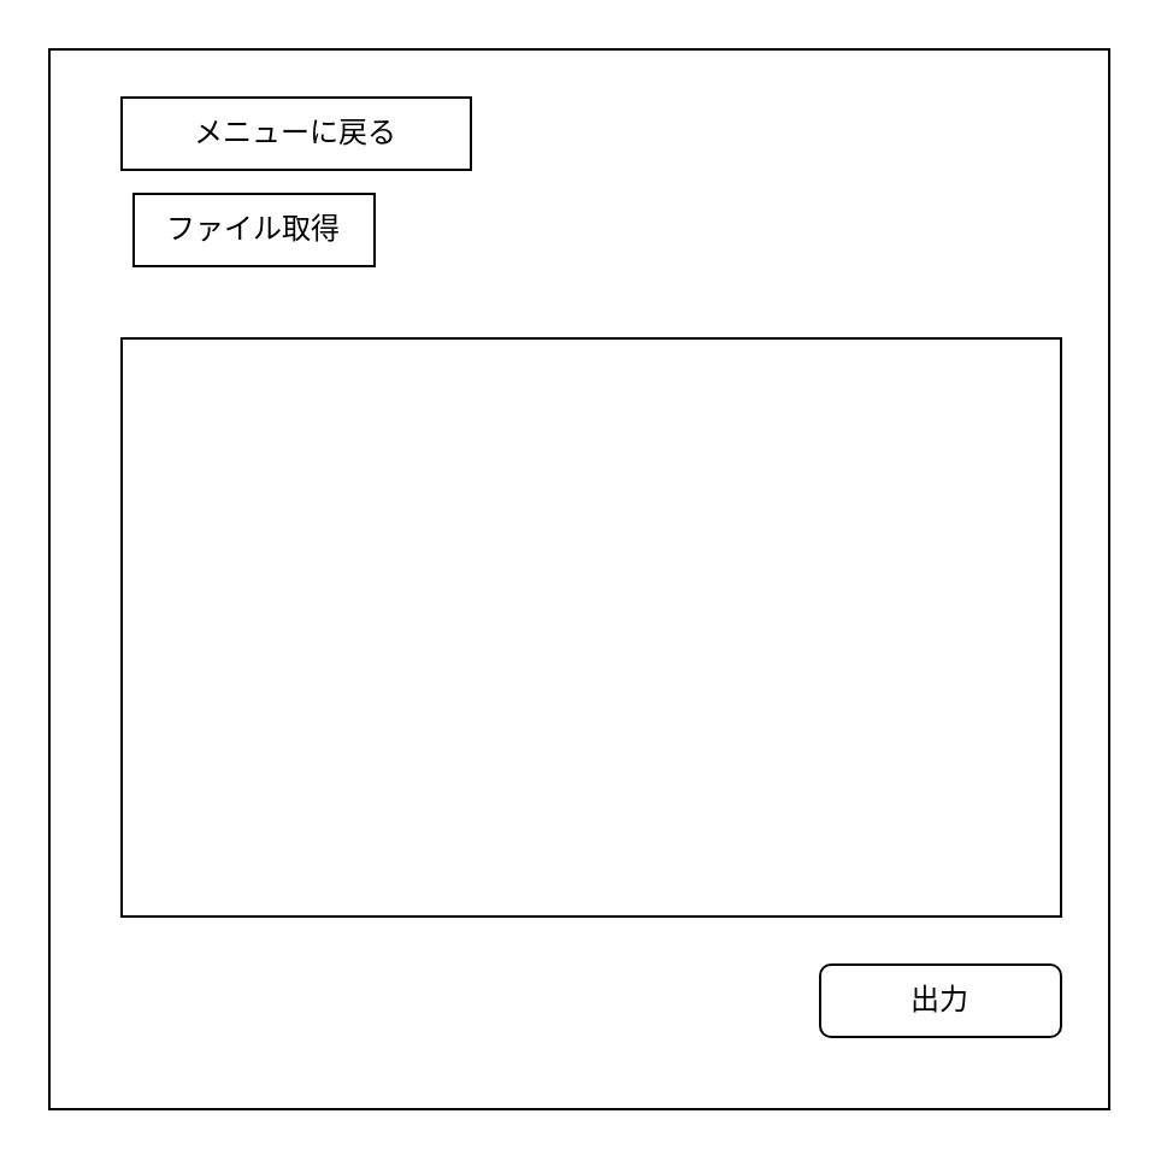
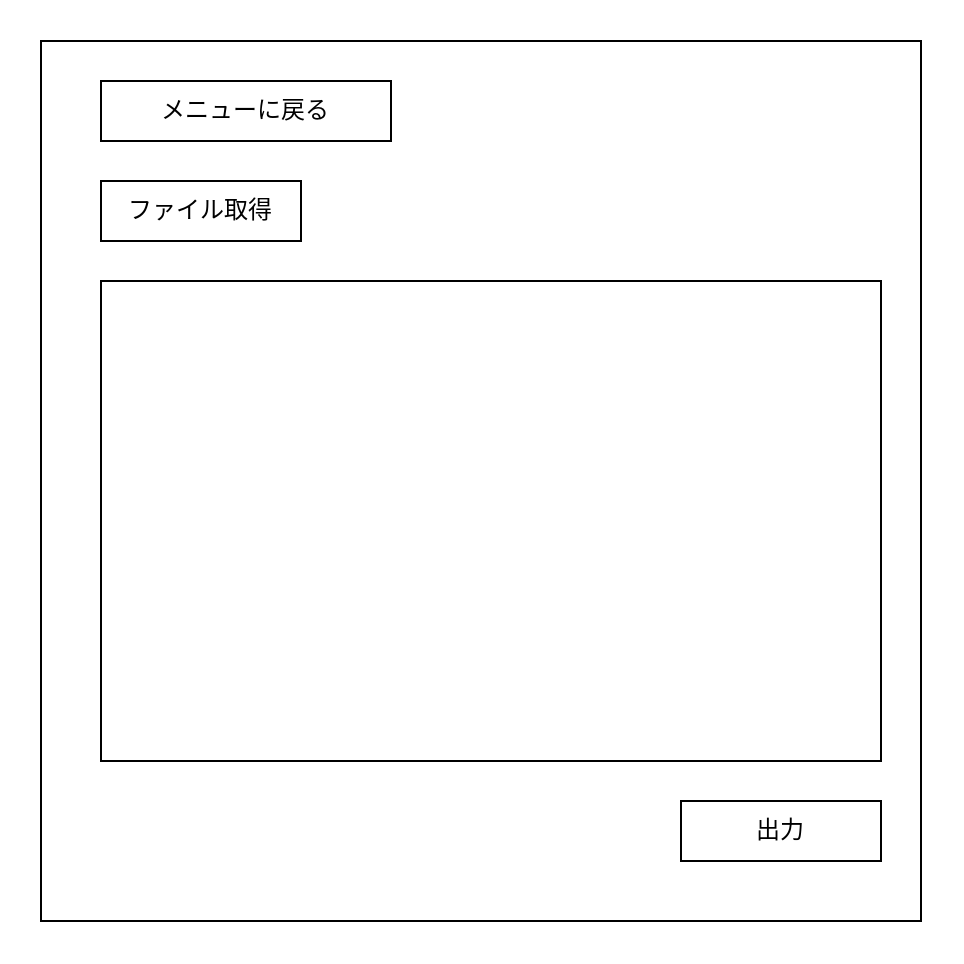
- <mxCell id="4" value="ファイル取得" style="rounded=0;whiteSpace=wrap;html=1;" vertex="1" parent="1"><mxGeometry x="55" y="80" width="100" height="30" as="geometry" /></mxCell>
+ <mxCell id="4" value="ファイル取得" style="rounded=0;whiteSpace=wrap;html=1;" vertex="1" parent="1"><mxGeometry x="50" y="90" width="100" height="30" as="geometry" /></mxCell>
- <mxCell id="5" value="出力" style="whiteSpace=wrap;html=1;rounded=1;" vertex="1" parent="1"><mxGeometry x="340" y="400" width="100" height="30" as="geometry" /></mxCell>
+ <mxCell id="5" value="出力" style="rounded=0;whiteSpace=wrap;html=1;" vertex="1" parent="1"><mxGeometry x="340" y="400" width="100" height="30" as="geometry" /></mxCell>
